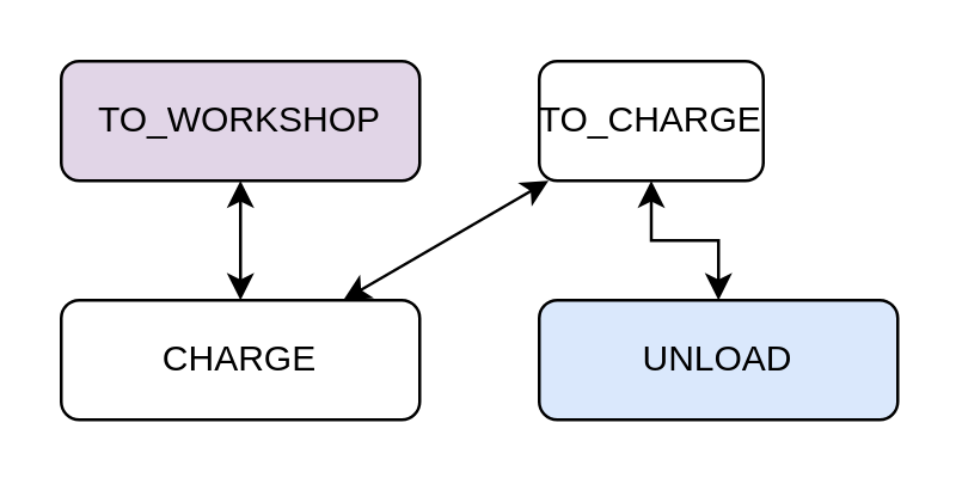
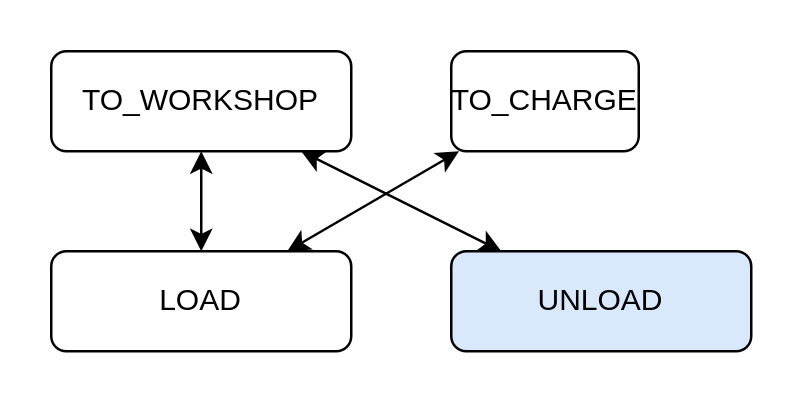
- <mxCell id="2" value="TO_WORKSHOP" style="rounded=1;whiteSpace=wrap;html=1;fillColor=#e1d5e7;" vertex="1" parent="1"><mxGeometry width="120" height="40" as="geometry" x="20" y="20" /></mxCell>
+ <mxCell id="2" value="TO_WORKSHOP" style="rounded=1;whiteSpace=wrap;html=1;" vertex="1" parent="1"><mxGeometry width="120" height="40" as="geometry" x="20" y="20" /></mxCell>
- <mxCell id="8" style="edgeStyle=orthogonalEdgeStyle;rounded=0;orthogonalLoop=1;jettySize=auto;html=1;startArrow=classic;startFill=1;" edge="1" parent="1" source="9" target="4"><mxGeometry relative="1" as="geometry" /></mxCell>
+ <mxCell id="7" style="rounded=0;orthogonalLoop=1;jettySize=auto;html=1;startArrow=classic;startFill=1;" edge="1" parent="1" source="9" target="2"><mxGeometry relative="1" as="geometry" /></mxCell>
- <mxCell id="6" value="CHARGE" style="rounded=1;whiteSpace=wrap;html=1;" vertex="1" parent="1"><mxGeometry y="100" width="120" height="40" as="geometry" x="20" /></mxCell>
+ <mxCell id="6" value="LOAD" style="rounded=1;whiteSpace=wrap;html=1;" vertex="1" parent="1"><mxGeometry y="100" width="120" height="40" as="geometry" x="20" /></mxCell>
